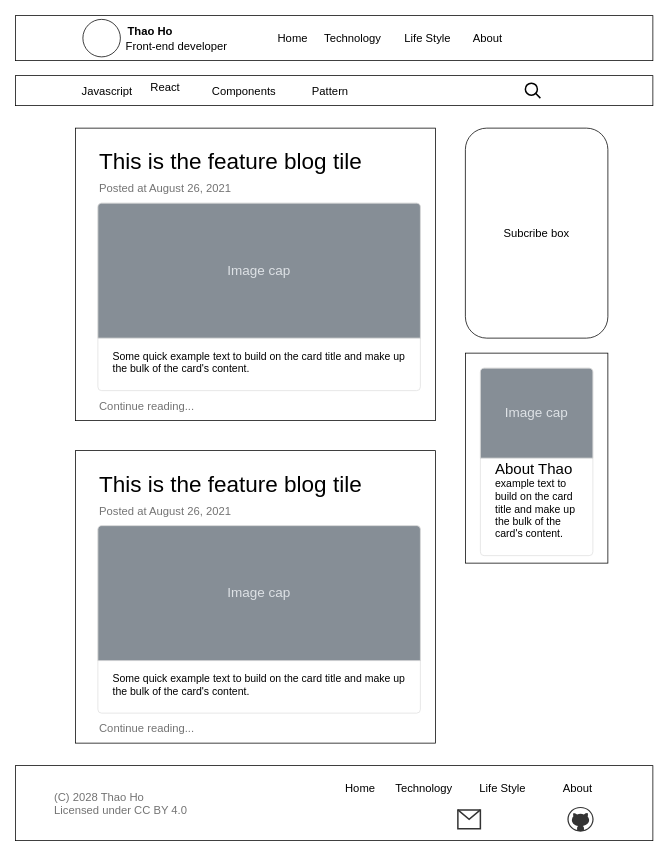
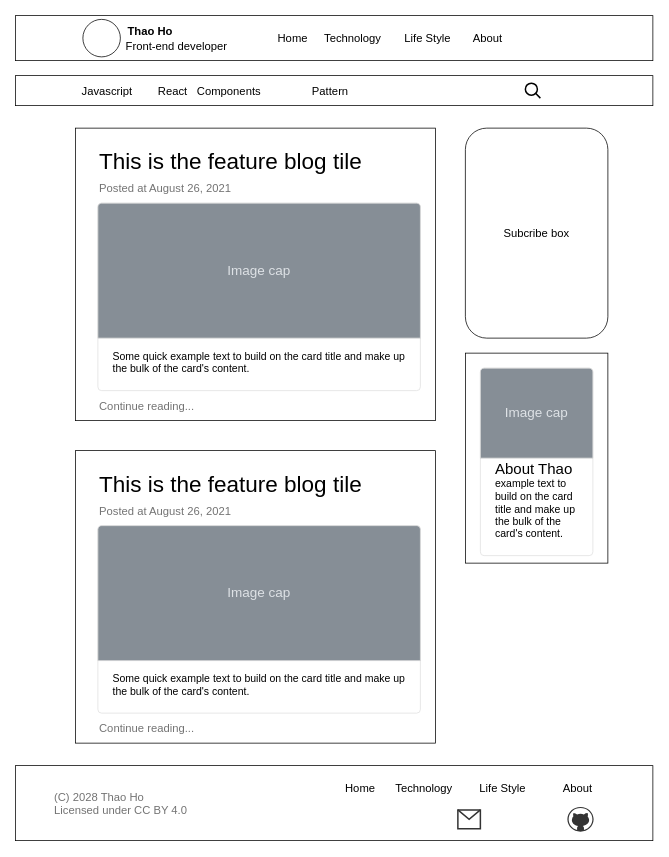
- <mxCell id="13" value="React" style="text;html=1;strokeColor=none;fillColor=none;align=center;verticalAlign=middle;whiteSpace=wrap;rounded=0;labelBackgroundColor=#ffffff;fontSize=15;" vertex="1" parent="1"><mxGeometry x="200" y="105" width="40" height="20" as="geometry" /></mxCell>
+ <mxCell id="13" value="React" style="text;html=1;strokeColor=none;fillColor=none;align=center;verticalAlign=middle;whiteSpace=wrap;rounded=0;labelBackgroundColor=#ffffff;fontSize=15;" vertex="1" parent="1"><mxGeometry x="210" y="110" width="40" height="20" as="geometry" /></mxCell>
- <mxCell id="15" value="Components" style="text;html=1;strokeColor=none;fillColor=none;align=center;verticalAlign=middle;whiteSpace=wrap;rounded=0;labelBackgroundColor=#ffffff;fontSize=15;fontColor=#000000;" vertex="1" parent="1"><mxGeometry x="290" y="110" width="70" height="20" as="geometry" /></mxCell>
+ <mxCell id="15" value="Components" style="text;html=1;strokeColor=none;fillColor=none;align=center;verticalAlign=middle;whiteSpace=wrap;rounded=0;labelBackgroundColor=#ffffff;fontSize=15;fontColor=#000000;" vertex="1" parent="1"><mxGeometry x="270" y="110" width="70" height="20" as="geometry" /></mxCell>
